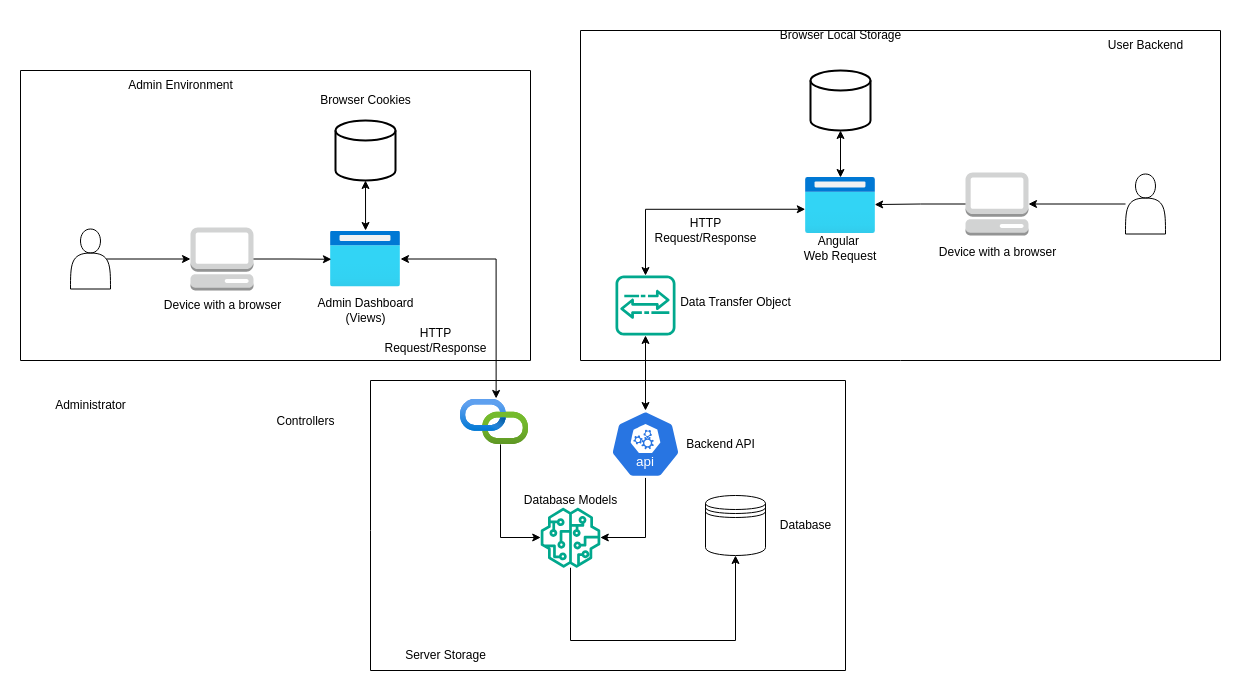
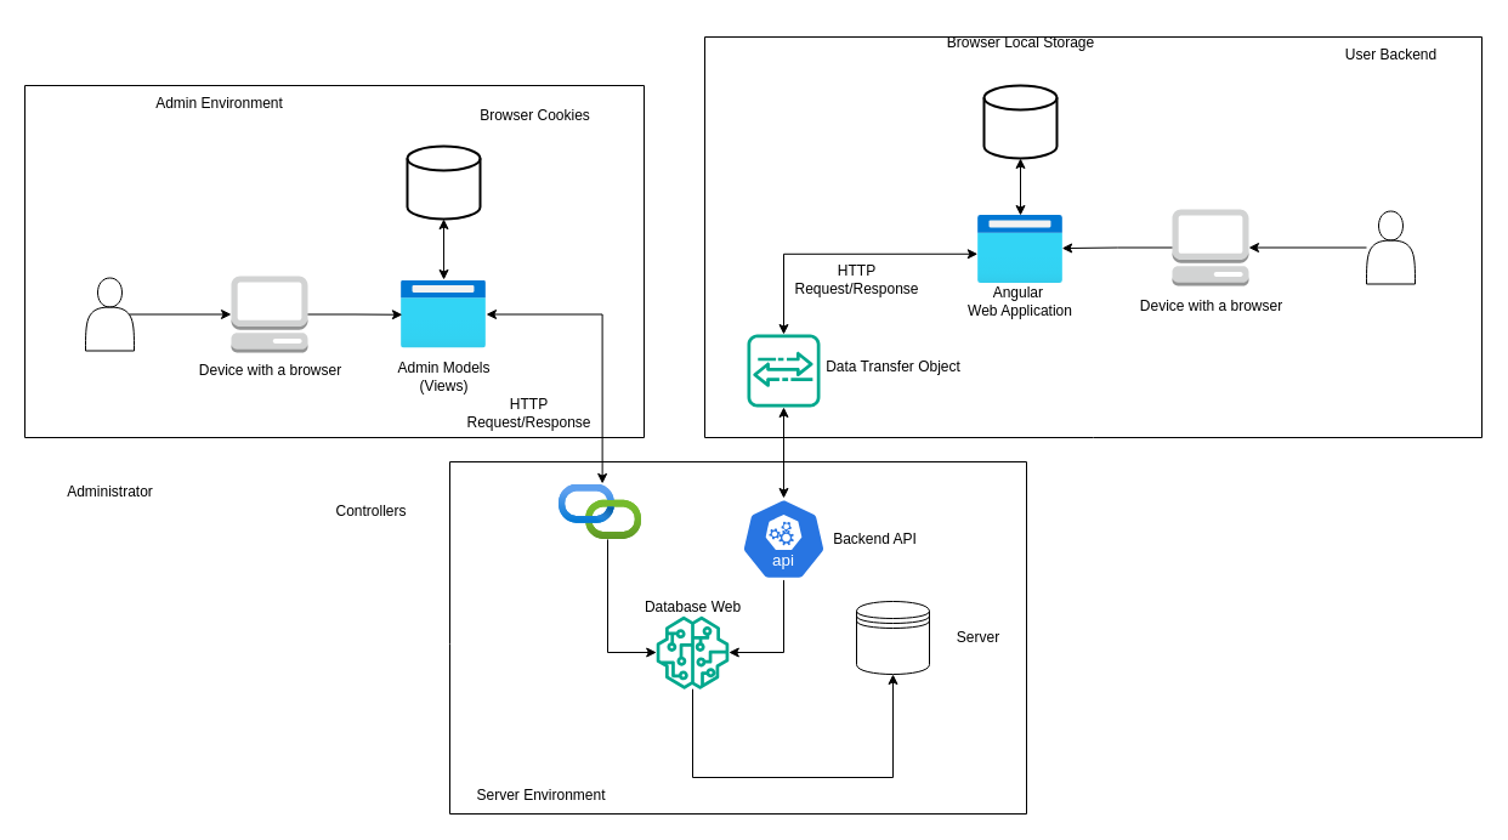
- <mxCell id="10" value="Browser&amp;nbsp;&lt;span style=&quot;background-color: initial;&quot;&gt;Cookies&lt;/span&gt;" style="text;html=1;align=center;verticalAlign=middle;resizable=0;points=[];autosize=1;strokeColor=none;fillColor=none;" vertex="1" parent="1"><mxGeometry x="310" y="85" width="110" height="30" as="geometry" /></mxCell>
+ <mxCell id="10" value="Browser&amp;nbsp;&lt;span style=&quot;background-color: initial;&quot;&gt;Cookies&lt;/span&gt;" style="text;html=1;align=center;verticalAlign=middle;resizable=0;points=[];autosize=1;strokeColor=none;fillColor=none;" vertex="1" parent="1"><mxGeometry x="385" y="80" width="110" height="30" as="geometry" /></mxCell>
- <mxCell id="27" value="Angular&amp;nbsp;&lt;div&gt;Web Request&lt;/div&gt;" style="text;strokeColor=none;align=center;fillColor=none;html=1;verticalAlign=middle;whiteSpace=wrap;rounded=0;" vertex="1" parent="1"><mxGeometry x="770" y="233" width="140" height="30" as="geometry" /></mxCell>
+ <mxCell id="27" value="Angular&amp;nbsp;&lt;div&gt;Web Application&lt;/div&gt;" style="text;strokeColor=none;align=center;fillColor=none;html=1;verticalAlign=middle;whiteSpace=wrap;rounded=0;" vertex="1" parent="1"><mxGeometry x="770" y="233" width="140" height="30" as="geometry" /></mxCell>
- <mxCell id="18" value="Admin Dashboard&lt;div&gt;(Views)&lt;/div&gt;" style="text;html=1;align=center;verticalAlign=middle;resizable=0;points=[];autosize=1;strokeColor=none;fillColor=none;" vertex="1" parent="1"><mxGeometry x="305" y="290" width="120" height="40" as="geometry" /></mxCell>
+ <mxCell id="18" value="Admin Models&lt;div&gt;(Views)&lt;/div&gt;" style="text;html=1;align=center;verticalAlign=middle;resizable=0;points=[];autosize=1;strokeColor=none;fillColor=none;" vertex="1" parent="1"><mxGeometry x="305" y="290" width="120" height="40" as="geometry" /></mxCell>
- <mxCell id="19" value="Database Models" style="text;html=1;align=center;verticalAlign=middle;resizable=0;points=[];autosize=1;strokeColor=none;fillColor=none;" vertex="1" parent="1"><mxGeometry x="510" y="485" width="120" height="30" as="geometry" /></mxCell>
+ <mxCell id="19" value="Database Web" style="text;html=1;align=center;verticalAlign=middle;resizable=0;points=[];autosize=1;strokeColor=none;fillColor=none;" vertex="1" parent="1"><mxGeometry x="510" y="485" width="120" height="30" as="geometry" /></mxCell>
- <mxCell id="24" value="Database" style="text;html=1;align=center;verticalAlign=middle;resizable=0;points=[];autosize=1;strokeColor=none;fillColor=none;" vertex="1" parent="1"><mxGeometry x="770" y="510" width="70" height="30" as="geometry" /></mxCell>
+ <mxCell id="24" value="Server" style="text;html=1;align=center;verticalAlign=middle;resizable=0;points=[];autosize=1;strokeColor=none;fillColor=none;" vertex="1" parent="1"><mxGeometry x="770" y="510" width="70" height="30" as="geometry" /></mxCell>
- <mxCell id="43" value="Server Storage" style="text;html=1;align=center;verticalAlign=middle;resizable=0;points=[];autosize=1;strokeColor=none;fillColor=none;" vertex="1" parent="1"><mxGeometry x="380" y="640" width="130" height="30" as="geometry" /></mxCell>
+ <mxCell id="43" value="Server Environment" style="text;html=1;align=center;verticalAlign=middle;resizable=0;points=[];autosize=1;strokeColor=none;fillColor=none;" vertex="1" parent="1"><mxGeometry x="380" y="640" width="130" height="30" as="geometry" /></mxCell>
